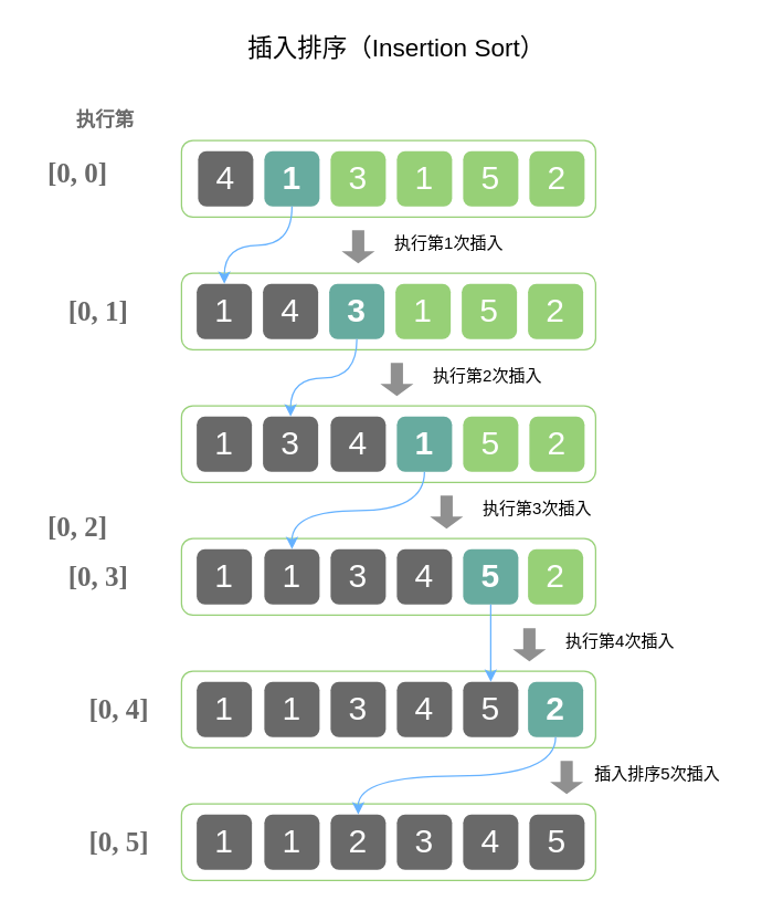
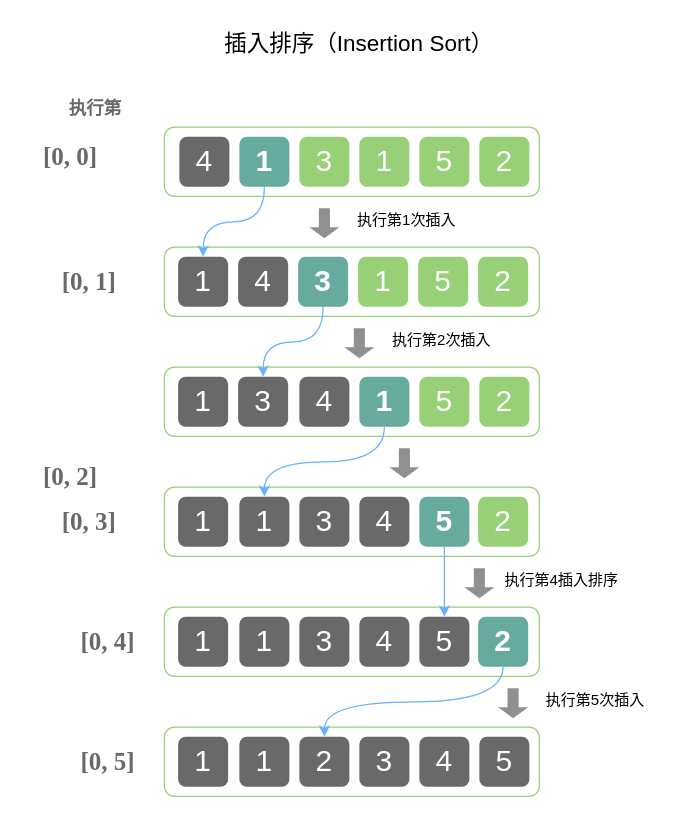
- <mxCell id="44" value="执行第3次插入" style="text;html=1;align=center;verticalAlign=middle;whiteSpace=wrap;rounded=0;" vertex="1" parent="1"><mxGeometry x="335" y="353" width="108" height="30" as="geometry" /></mxCell>
- <mxCell id="58" value="执行第4次插入" style="text;html=1;align=center;verticalAlign=middle;whiteSpace=wrap;rounded=0;" vertex="1" parent="1"><mxGeometry x="395" y="449" width="108" height="30" as="geometry" /></mxCell>
+ <mxCell id="58" value="执行第4插入排序" style="text;html=1;align=center;verticalAlign=middle;whiteSpace=wrap;rounded=0;" vertex="1" parent="1"><mxGeometry x="395" y="449" width="108" height="30" as="geometry" /></mxCell>
- <mxCell id="70" value="插入排序5次插入" style="text;html=1;align=center;verticalAlign=middle;whiteSpace=wrap;rounded=0;" vertex="1" parent="1"><mxGeometry x="422" y="545" width="108" height="30" as="geometry" /></mxCell>
+ <mxCell id="70" value="执行第5次插入" style="text;html=1;align=center;verticalAlign=middle;whiteSpace=wrap;rounded=0;" vertex="1" parent="1"><mxGeometry x="422" y="545" width="108" height="30" as="geometry" /></mxCell>
